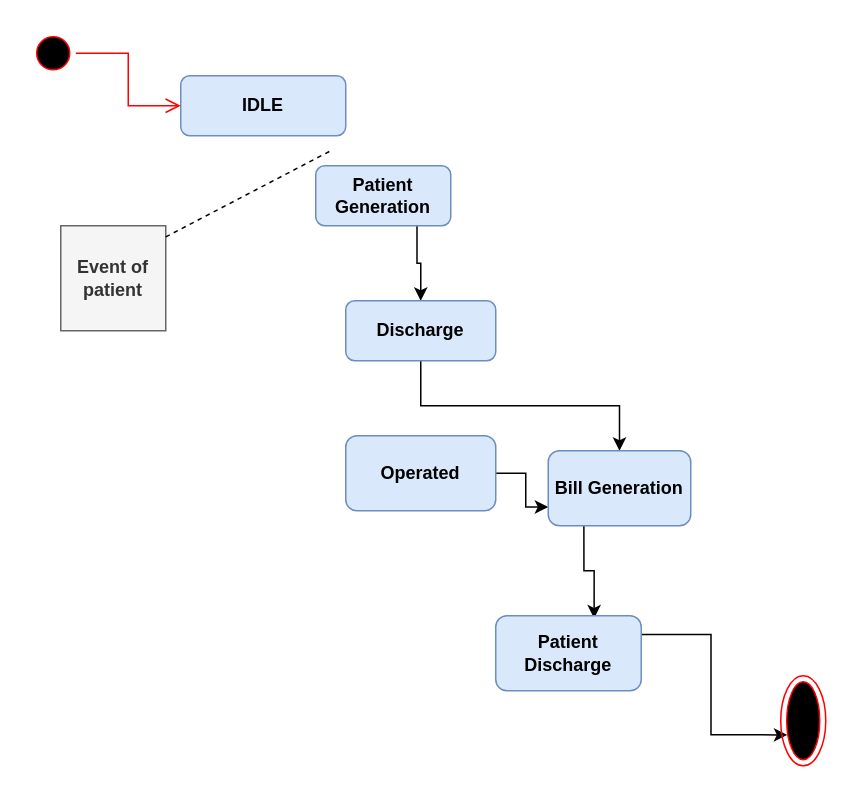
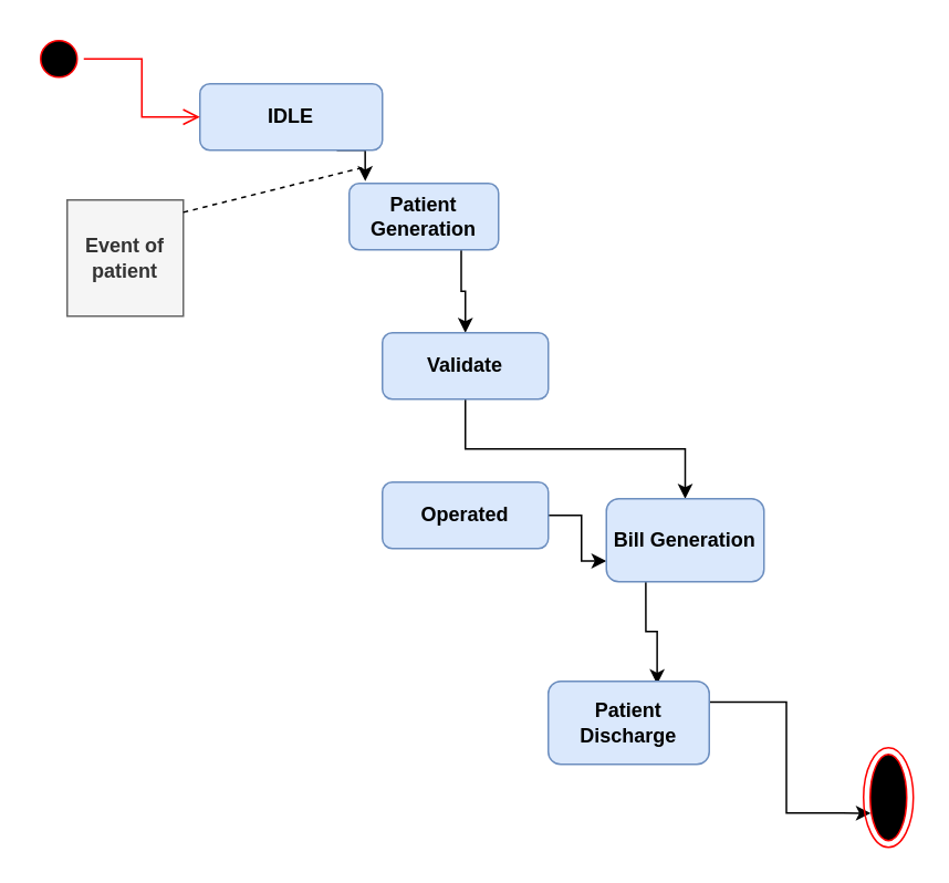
+ <mxCell id="2" style="edgeStyle=orthogonalEdgeStyle;rounded=0;orthogonalLoop=1;jettySize=auto;html=1;exitX=0.75;exitY=1;exitDx=0;exitDy=0;entryX=0.107;entryY=-0.035;entryDx=0;entryDy=0;entryPerimeter=0;" edge="1" parent="1" source="3" target="5"><mxGeometry relative="1" as="geometry" /></mxCell>
- <mxCell id="15" value="&lt;b&gt;Event of patient&lt;/b&gt;" style="whiteSpace=wrap;html=1;aspect=fixed;fillColor=#f5f5f5;fontColor=#333333;strokeColor=#666666;" vertex="1" parent="1"><mxGeometry x="40" y="150" width="70" height="70" as="geometry" /></mxCell>
+ <mxCell id="15" value="&lt;b&gt;Event of patient&lt;/b&gt;" style="whiteSpace=wrap;html=1;aspect=fixed;fillColor=#f5f5f5;fontColor=#333333;strokeColor=#666666;" vertex="1" parent="1"><mxGeometry x="40" y="120" width="70" height="70" as="geometry" /></mxCell>
- <mxCell id="7" value="&lt;b&gt;Discharge&lt;/b&gt;" style="rounded=1;whiteSpace=wrap;html=1;fillColor=#dae8fc;strokeColor=#6c8ebf;" vertex="1" parent="1"><mxGeometry x="230" y="200" width="100" height="40" as="geometry" /></mxCell>
+ <mxCell id="7" value="&lt;b&gt;Validate&lt;/b&gt;" style="rounded=1;whiteSpace=wrap;html=1;fillColor=#dae8fc;strokeColor=#6c8ebf;" vertex="1" parent="1"><mxGeometry x="230" y="200" width="100" height="40" as="geometry" /></mxCell>
- <mxCell id="9" value="&lt;b&gt;Operated&lt;/b&gt;" style="rounded=1;whiteSpace=wrap;html=1;fillColor=#dae8fc;strokeColor=#6c8ebf;" vertex="1" parent="1"><mxGeometry x="230" y="290" width="100" height="50" as="geometry" /></mxCell>
+ <mxCell id="9" value="&lt;b&gt;Operated&lt;/b&gt;" style="rounded=1;whiteSpace=wrap;html=1;fillColor=#dae8fc;strokeColor=#6c8ebf;" vertex="1" parent="1"><mxGeometry x="230" y="290" width="100" height="40" as="geometry" /></mxCell>
